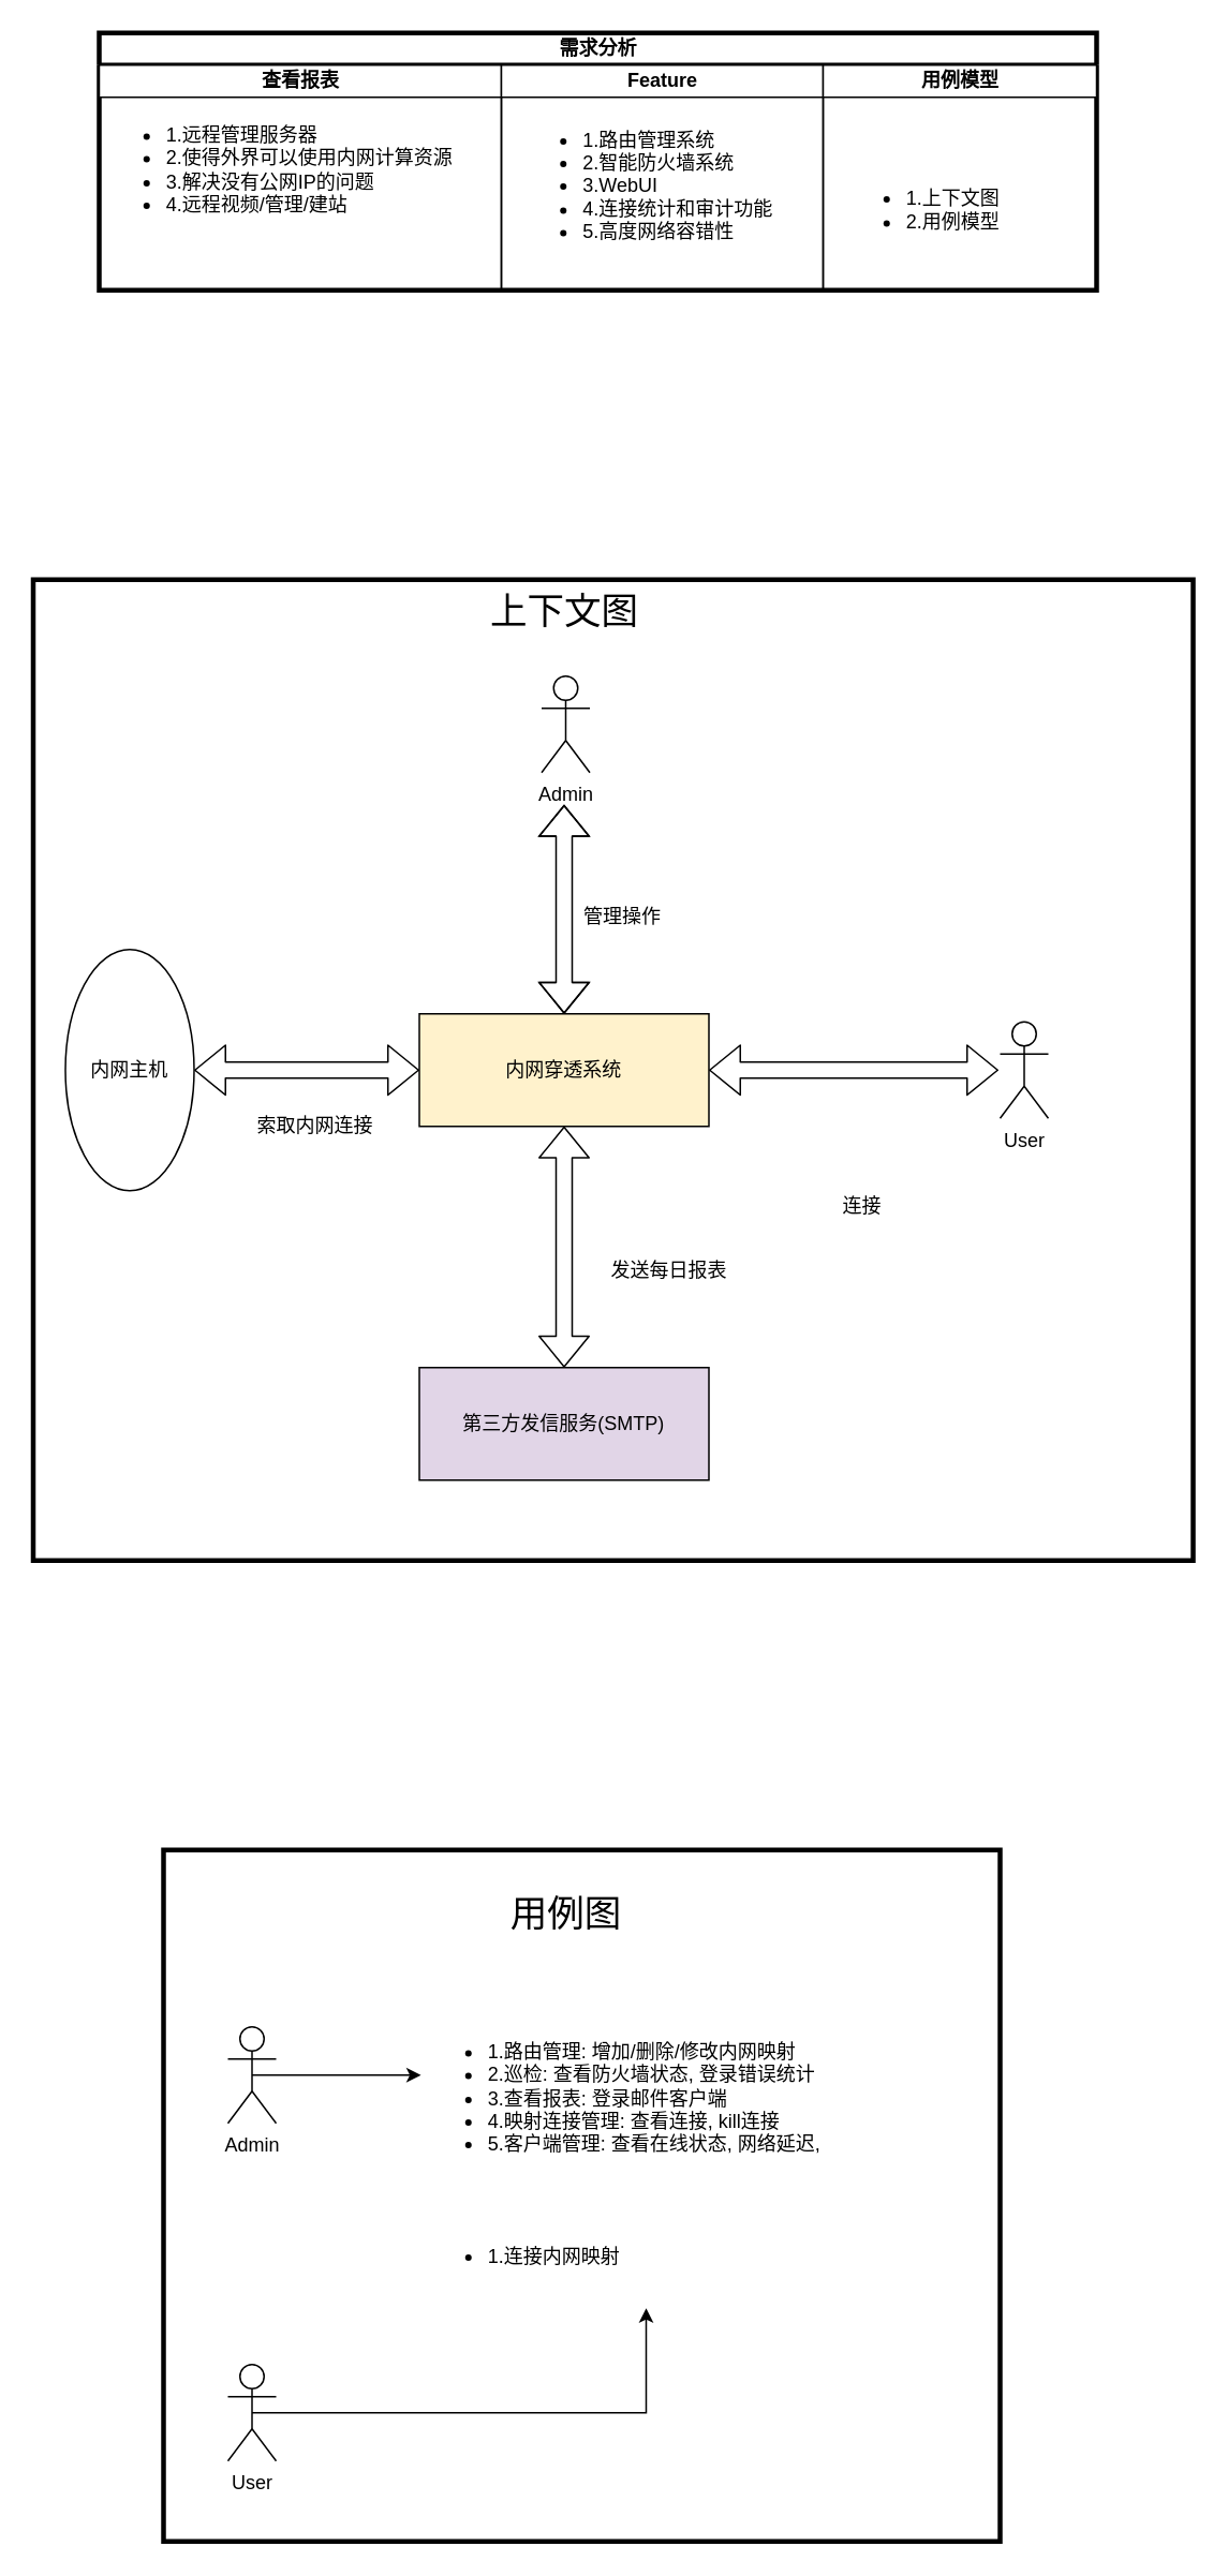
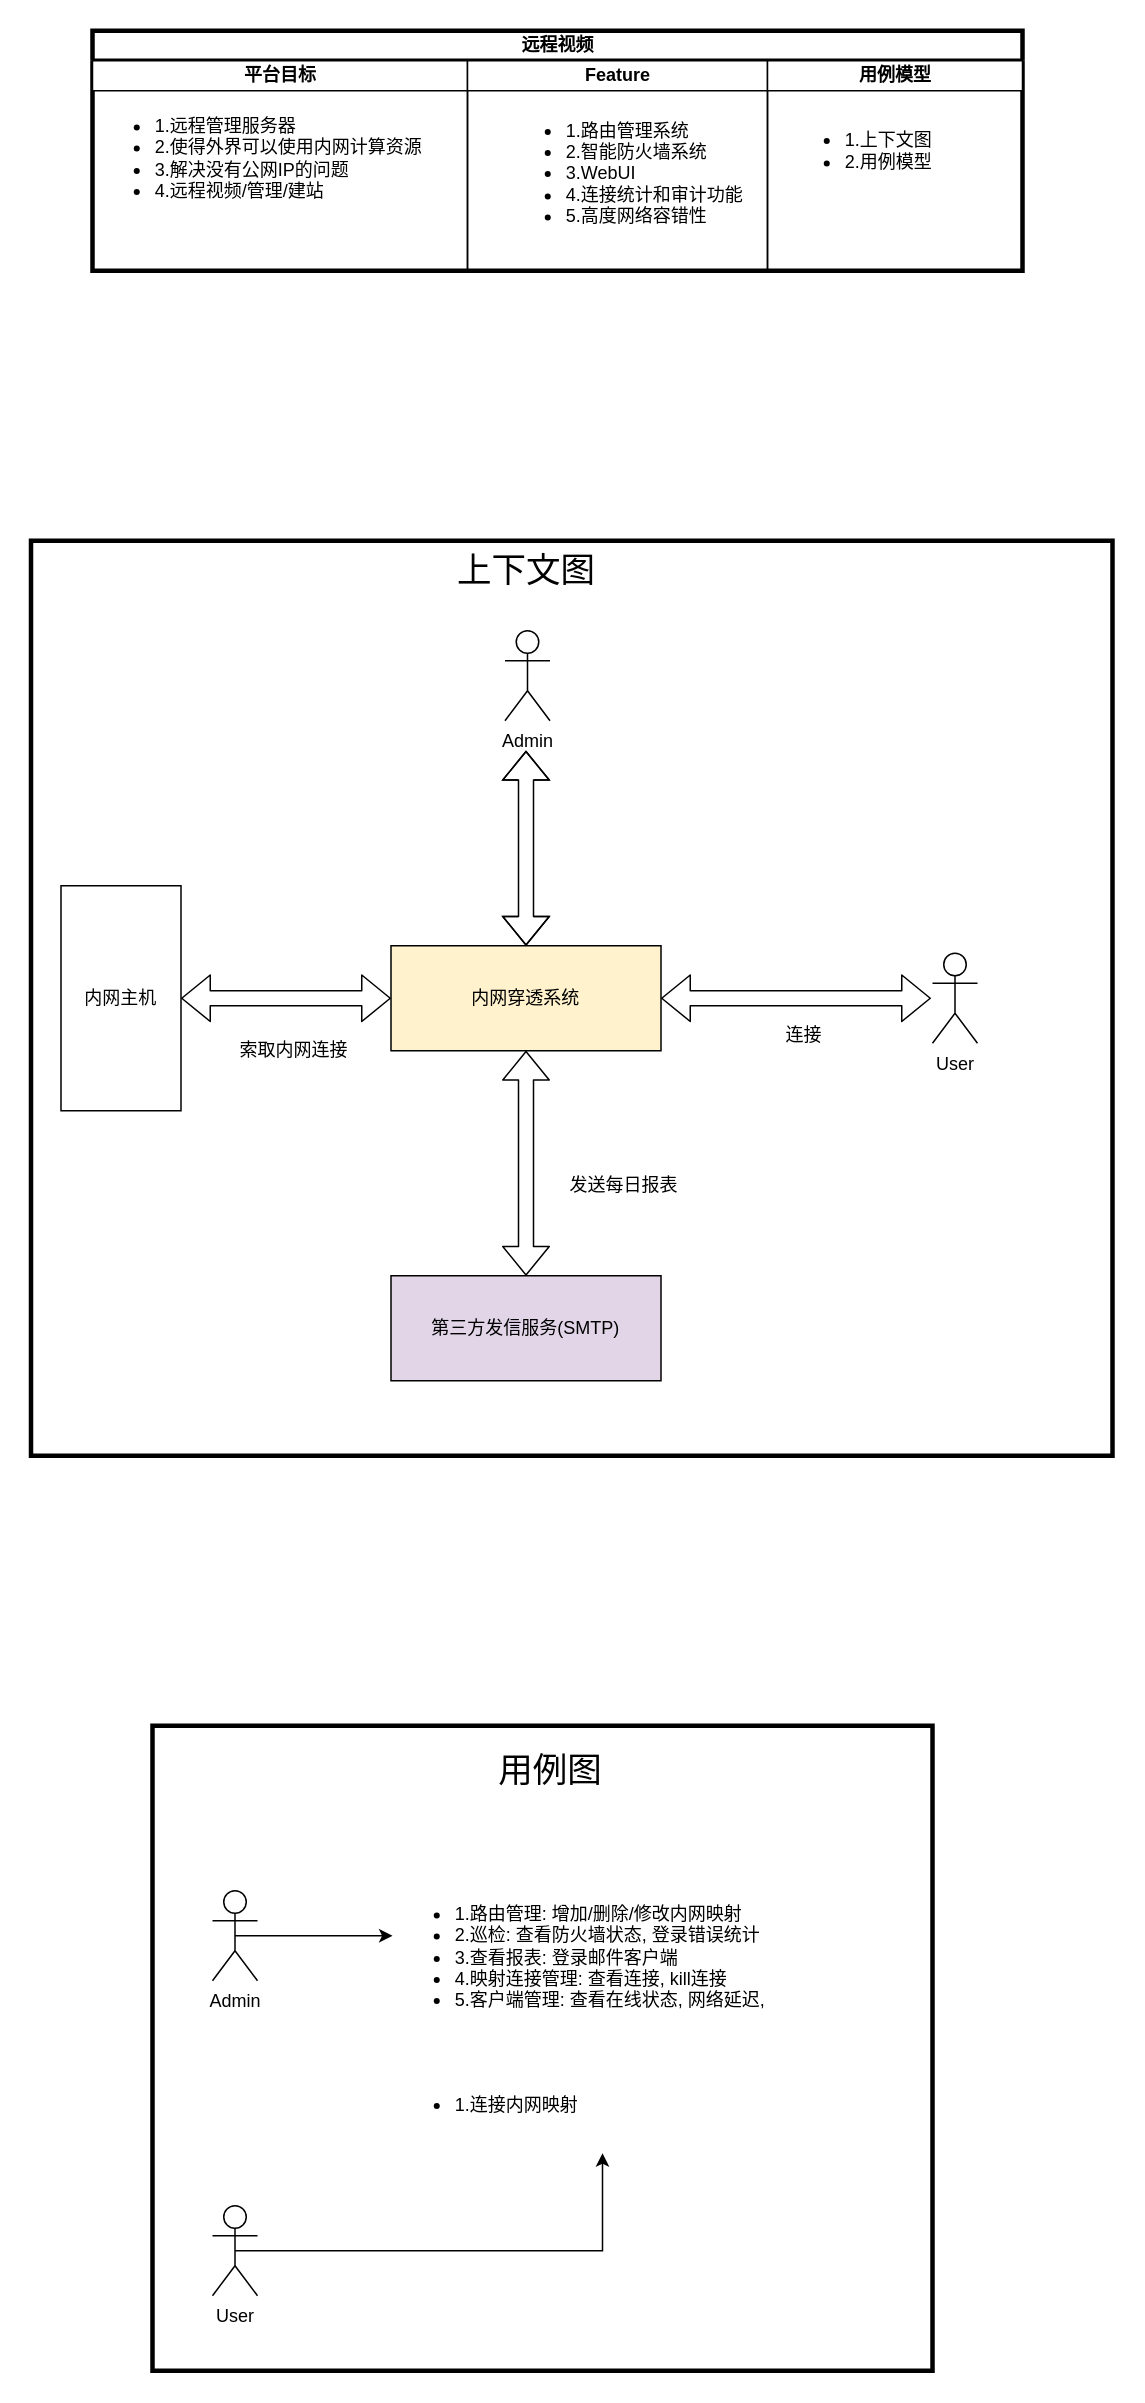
- <mxCell id="17" value="需求分析" style="swimlane;html=1;childLayout=stackLayout;resizeParent=1;resizeParentMax=0;startSize=20;strokeWidth=3;" parent="1" vertex="1"><mxGeometry x="61" y="20" width="620" height="160" as="geometry" /></mxCell>
+ <mxCell id="17" value="远程视频" style="swimlane;html=1;childLayout=stackLayout;resizeParent=1;resizeParentMax=0;startSize=20;strokeWidth=3;" parent="1" vertex="1"><mxGeometry x="61" y="20" width="620" height="160" as="geometry" /></mxCell>
- <mxCell id="18" value="查看报表" style="swimlane;html=1;startSize=20;" parent="17" vertex="1"><mxGeometry y="20" width="250" height="140" as="geometry" /></mxCell>
+ <mxCell id="18" value="平台目标" style="swimlane;html=1;startSize=20;" parent="17" vertex="1"><mxGeometry y="20" width="250" height="140" as="geometry" /></mxCell>
- <mxCell id="21" value="&lt;ul&gt;&lt;li&gt;1.路由管理系统&lt;/li&gt;&lt;li&gt;2.智能防火墙系统&lt;/li&gt;&lt;li&gt;3.WebUI&lt;/li&gt;&lt;li&gt;4.连接统计和审计功能&lt;/li&gt;&lt;li&gt;5.高度网络容错性&lt;/li&gt;&lt;/ul&gt;" style="text;html=1;align=left;verticalAlign=middle;resizable=0;points=[];autosize=1;" parent="20" vertex="1"><mxGeometry x="9" y="25" width="170" height="100" as="geometry" /></mxCell>
+ <mxCell id="21" value="&lt;ul&gt;&lt;li&gt;1.路由管理系统&lt;/li&gt;&lt;li&gt;2.智能防火墙系统&lt;/li&gt;&lt;li&gt;3.WebUI&lt;/li&gt;&lt;li&gt;4.连接统计和审计功能&lt;/li&gt;&lt;li&gt;5.高度网络容错性&lt;/li&gt;&lt;/ul&gt;" style="text;html=1;align=left;verticalAlign=middle;resizable=0;points=[];autosize=1;" parent="20" vertex="1"><mxGeometry x="24" y="25" width="170" height="100" as="geometry" /></mxCell>
- <mxCell id="23" value="&lt;ul&gt;&lt;li&gt;1.上下文图&lt;/li&gt;&lt;li&gt;2.用例模型&lt;/li&gt;&lt;/ul&gt;" style="text;html=1;align=left;verticalAlign=middle;resizable=0;points=[];autosize=1;" parent="22" vertex="1"><mxGeometry x="10" y="60" width="110" height="60" as="geometry" /></mxCell>
+ <mxCell id="23" value="&lt;ul&gt;&lt;li&gt;1.上下文图&lt;/li&gt;&lt;li&gt;2.用例模型&lt;/li&gt;&lt;/ul&gt;" style="text;html=1;align=left;verticalAlign=middle;resizable=0;points=[];autosize=1;" parent="22" vertex="1"><mxGeometry x="10" y="30" width="110" height="60" as="geometry" /></mxCell>
- <mxCell id="14" value="管理操作" style="text;html=1;align=center;verticalAlign=middle;resizable=0;points=[];autosize=1;" parent="1" vertex="1"><mxGeometry x="356" y="560" width="60" height="20" as="geometry" /></mxCell>
- <mxCell id="10" value="内网主机" style="ellipse;whiteSpace=wrap;html=1;" parent="1" vertex="1"><mxGeometry x="40" y="590" width="80" height="150" as="geometry" /></mxCell>
+ <mxCell id="10" value="内网主机" style="rounded=0;whiteSpace=wrap;html=1;" parent="1" vertex="1"><mxGeometry x="40" y="590" width="80" height="150" as="geometry" /></mxCell>
- <mxCell id="15" value="连接" style="text;html=1;align=center;verticalAlign=middle;resizable=0;points=[];autosize=1;" parent="1" vertex="1"><mxGeometry x="515" y="740" width="40" height="20" as="geometry" /></mxCell>
+ <mxCell id="15" value="连接" style="text;html=1;align=center;verticalAlign=middle;resizable=0;points=[];autosize=1;" parent="1" vertex="1"><mxGeometry x="515" y="680" width="40" height="20" as="geometry" /></mxCell>
- <mxCell id="30" value="&lt;font style=&quot;font-size: 23px&quot;&gt;用例图&lt;/font&gt;" style="text;html=1;align=center;verticalAlign=middle;resizable=0;points=[];autosize=1;" parent="1" vertex="1"><mxGeometry x="311" y="1180" width="80" height="20" as="geometry" /></mxCell>
+ <mxCell id="30" value="&lt;font style=&quot;font-size: 23px&quot;&gt;用例图&lt;/font&gt;" style="text;html=1;align=center;verticalAlign=middle;resizable=0;points=[];autosize=1;" parent="1" vertex="1"><mxGeometry x="326" y="1170" width="80" height="20" as="geometry" /></mxCell>
